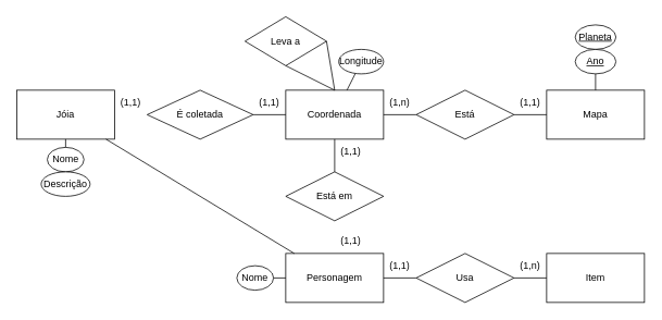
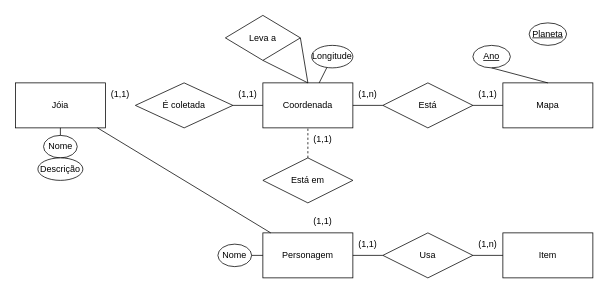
- <mxCell id="4" value="&lt;u&gt;Ano&lt;/u&gt;" style="ellipse;whiteSpace=wrap;html=1;" vertex="1" parent="1"><mxGeometry x="705" y="60" width="50" height="30" as="geometry" /></mxCell>
+ <mxCell id="4" value="&lt;u&gt;Ano&lt;/u&gt;" style="ellipse;whiteSpace=wrap;html=1;" vertex="1" parent="1"><mxGeometry x="630" y="60" width="50" height="30" as="geometry" /></mxCell>
- <mxCell id="14" value="" style="endArrow=none;html=1;rounded=0;" edge="1" parent="1" source="13" target="8"><mxGeometry width="50" height="50" relative="1" as="geometry"><mxPoint x="610" y="280" as="sourcePoint" /><mxPoint x="660" y="230" as="targetPoint" /></mxGeometry></mxCell>
+ <mxCell id="14" value="" style="endArrow=none;html=1;rounded=0;dashed=1;" edge="1" parent="1" source="13" target="8"><mxGeometry width="50" height="50" relative="1" as="geometry"><mxPoint x="610" y="280" as="sourcePoint" /><mxPoint x="660" y="230" as="targetPoint" /></mxGeometry></mxCell>
